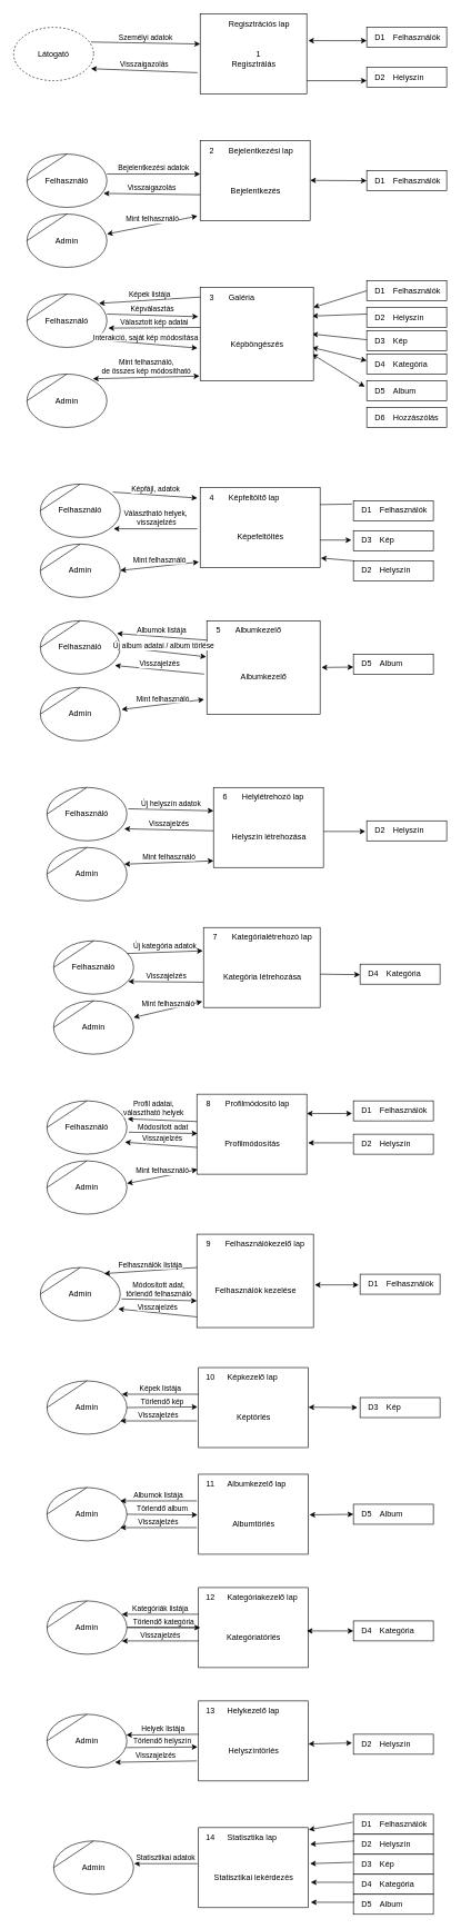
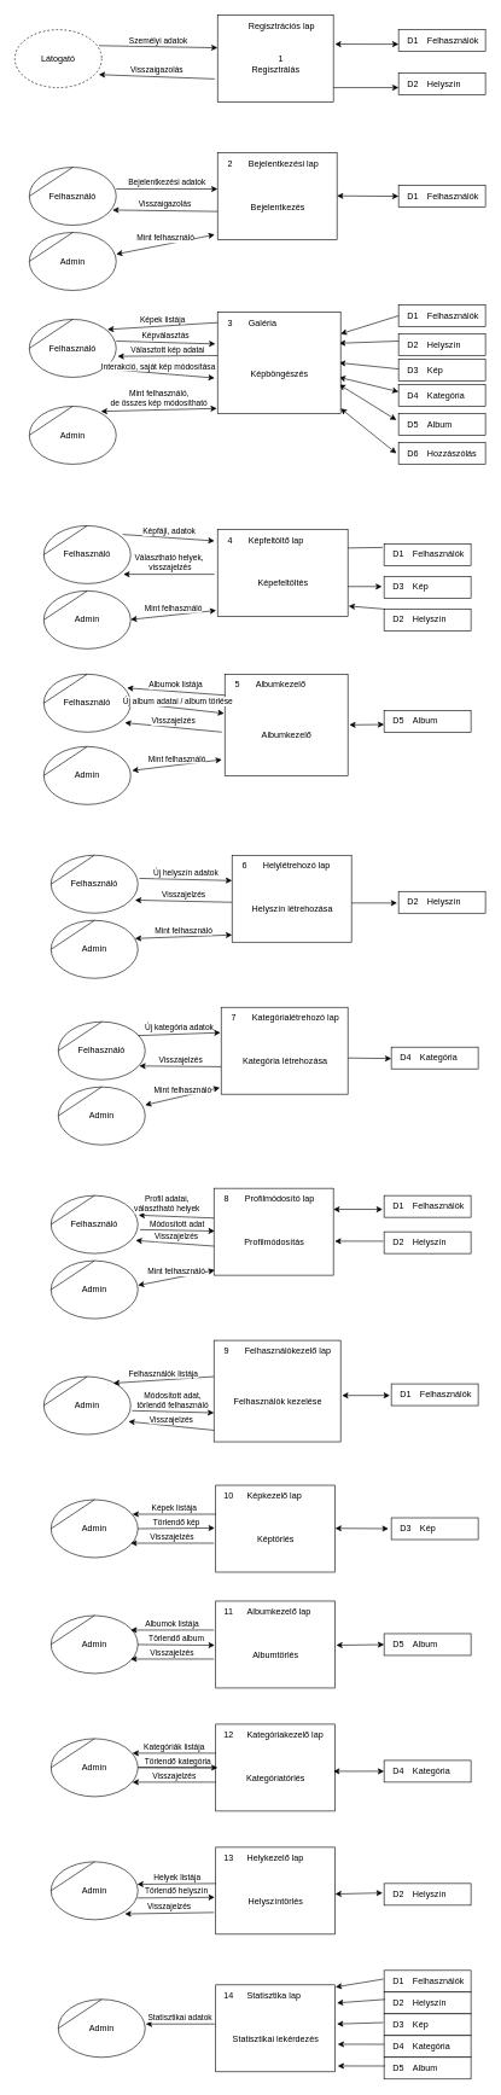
+ <mxCell id="40" value="" style="endArrow=classic;startArrow=classic;html=1;rounded=0;verticalAlign=bottom;startFill=1;endFill=1;entryX=-0.025;entryY=0.5;entryDx=0;entryDy=0;entryPerimeter=0;exitX=1;exitY=0.95;exitDx=0;exitDy=0;exitPerimeter=0;" parent="1" source="41" target="33" edge="1"><mxGeometry width="50" height="50" relative="1" as="geometry"><mxPoint x="480" y="570" as="sourcePoint" /><mxPoint x="544" y="609" as="targetPoint" /></mxGeometry></mxCell>
